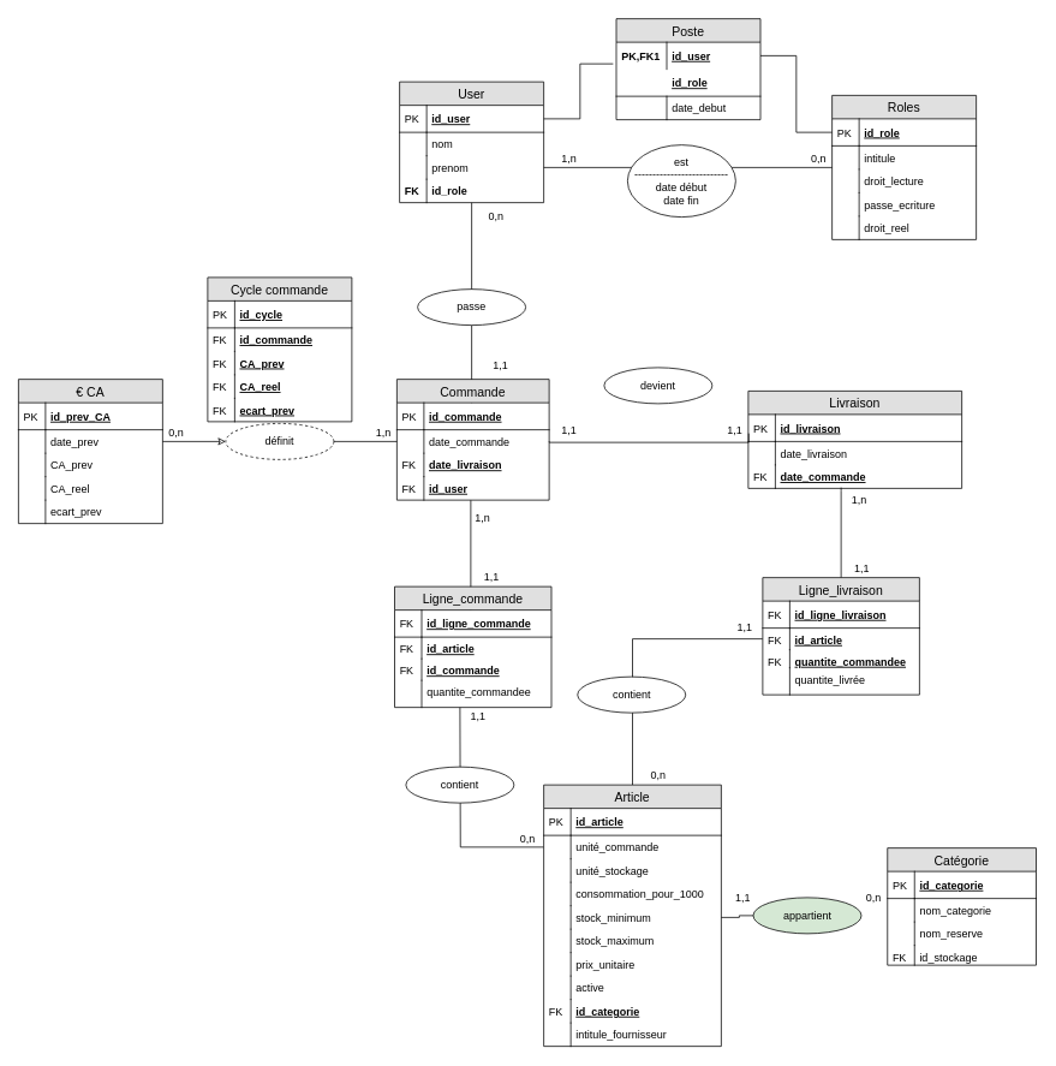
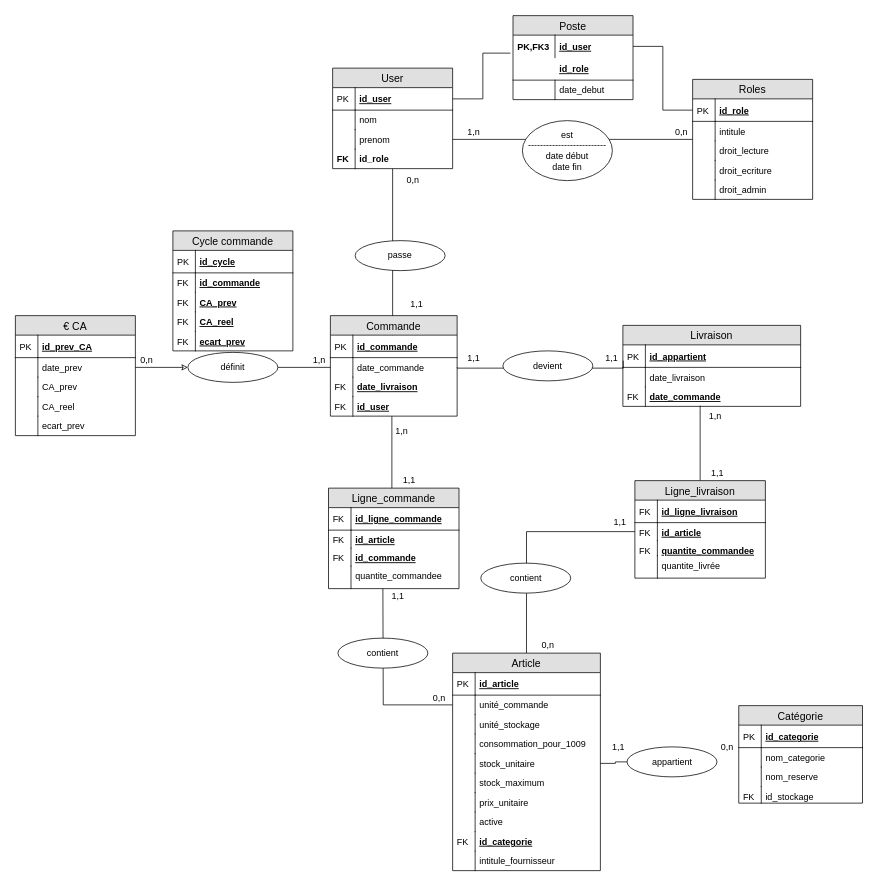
- <mxCell id="78" value="PK,FK1" style="shape=partialRectangle;fontStyle=1;top=0;left=0;bottom=0;fillColor=none;align=left;verticalAlign=middle;spacingLeft=4;spacingRight=4;overflow=hidden;rotatable=0;points=[];portConstraint=eastwest;part=1;fontSize=12;" parent="77" vertex="1" connectable="0"><mxGeometry width="56" height="30" as="geometry" /></mxCell>
+ <mxCell id="78" value="PK,FK3" style="shape=partialRectangle;fontStyle=1;top=0;left=0;bottom=0;fillColor=none;align=left;verticalAlign=middle;spacingLeft=4;spacingRight=4;overflow=hidden;rotatable=0;points=[];portConstraint=eastwest;part=1;fontSize=12;" parent="77" vertex="1" connectable="0"><mxGeometry width="56" height="30" as="geometry" /></mxCell>
- <mxCell id="24" value="passe_ecriture" style="shape=partialRectangle;top=0;left=0;right=0;bottom=0;align=left;verticalAlign=top;fillColor=none;spacingLeft=34;spacingRight=4;overflow=hidden;rotatable=0;points=[[0,0.5],[1,0.5]];portConstraint=eastwest;dropTarget=0;fontSize=12;" parent="17" vertex="1"><mxGeometry y="108" width="160" height="26" as="geometry" /></mxCell>
+ <mxCell id="24" value="droit_ecriture" style="shape=partialRectangle;top=0;left=0;right=0;bottom=0;align=left;verticalAlign=top;fillColor=none;spacingLeft=34;spacingRight=4;overflow=hidden;rotatable=0;points=[[0,0.5],[1,0.5]];portConstraint=eastwest;dropTarget=0;fontSize=12;" parent="17" vertex="1"><mxGeometry y="108" width="160" height="26" as="geometry" /></mxCell>
- <mxCell id="26" value="droit_reel" style="shape=partialRectangle;top=0;left=0;right=0;bottom=0;align=left;verticalAlign=top;fillColor=none;spacingLeft=34;spacingRight=4;overflow=hidden;rotatable=0;points=[[0,0.5],[1,0.5]];portConstraint=eastwest;dropTarget=0;fontSize=12;" parent="17" vertex="1"><mxGeometry y="134" width="160" height="26" as="geometry" /></mxCell>
+ <mxCell id="26" value="droit_admin" style="shape=partialRectangle;top=0;left=0;right=0;bottom=0;align=left;verticalAlign=top;fillColor=none;spacingLeft=34;spacingRight=4;overflow=hidden;rotatable=0;points=[[0,0.5],[1,0.5]];portConstraint=eastwest;dropTarget=0;fontSize=12;" parent="17" vertex="1"><mxGeometry y="134" width="160" height="26" as="geometry" /></mxCell>
- <mxCell id="28" value="passe&lt;br&gt;" style="ellipse;whiteSpace=wrap;html=1;" parent="1" vertex="1"><mxGeometry x="463" y="320" width="120" height="40" as="geometry" /></mxCell>
+ <mxCell id="28" value="passe&lt;br&gt;" style="ellipse;whiteSpace=wrap;html=1;" parent="1" vertex="1"><mxGeometry x="473" y="320" width="120" height="40" as="geometry" /></mxCell>
- <mxCell id="101" value="devient" style="ellipse;whiteSpace=wrap;html=1;" parent="1" vertex="1"><mxGeometry x="670" y="407" width="120" height="40" as="geometry" /></mxCell>
+ <mxCell id="101" value="devient" style="ellipse;whiteSpace=wrap;html=1;" parent="1" vertex="1"><mxGeometry x="670" y="467" width="120" height="40" as="geometry" /></mxCell>
- <mxCell id="94" value="id_livraison" style="shape=partialRectangle;top=0;left=0;right=0;bottom=1;align=left;verticalAlign=middle;fillColor=none;spacingLeft=34;spacingRight=4;overflow=hidden;rotatable=0;points=[[0,0.5],[1,0.5]];portConstraint=eastwest;dropTarget=0;fontStyle=5;fontSize=12;" parent="93" vertex="1"><mxGeometry y="26" width="237" height="30" as="geometry" /></mxCell>
+ <mxCell id="94" value="id_appartient" style="shape=partialRectangle;top=0;left=0;right=0;bottom=1;align=left;verticalAlign=middle;fillColor=none;spacingLeft=34;spacingRight=4;overflow=hidden;rotatable=0;points=[[0,0.5],[1,0.5]];portConstraint=eastwest;dropTarget=0;fontStyle=5;fontSize=12;" parent="93" vertex="1"><mxGeometry y="26" width="237" height="30" as="geometry" /></mxCell>
- <mxCell id="136" value="définit" style="ellipse;whiteSpace=wrap;html=1;dashed=1;" parent="1" vertex="1"><mxGeometry x="250" y="469" width="120" height="40" as="geometry" /></mxCell>
+ <mxCell id="136" value="définit" style="ellipse;whiteSpace=wrap;html=1;" parent="1" vertex="1"><mxGeometry x="250" y="469" width="120" height="40" as="geometry" /></mxCell>
- <mxCell id="60" value="consommation_pour_1000" style="shape=partialRectangle;top=0;left=0;right=0;bottom=0;align=left;verticalAlign=top;fillColor=none;spacingLeft=34;spacingRight=4;overflow=hidden;rotatable=0;points=[[0,0.5],[1,0.5]];portConstraint=eastwest;dropTarget=0;fontSize=12;" parent="53" vertex="1"><mxGeometry y="108" width="197" height="26" as="geometry" /></mxCell>
+ <mxCell id="60" value="consommation_pour_1009" style="shape=partialRectangle;top=0;left=0;right=0;bottom=0;align=left;verticalAlign=top;fillColor=none;spacingLeft=34;spacingRight=4;overflow=hidden;rotatable=0;points=[[0,0.5],[1,0.5]];portConstraint=eastwest;dropTarget=0;fontSize=12;" parent="53" vertex="1"><mxGeometry y="108" width="197" height="26" as="geometry" /></mxCell>
- <mxCell id="119" value="appartient" style="ellipse;whiteSpace=wrap;html=1;fillColor=#d5e8d4;" parent="1" vertex="1"><mxGeometry x="835.5" y="995" width="120" height="40" as="geometry" /></mxCell>
+ <mxCell id="119" value="appartient" style="ellipse;whiteSpace=wrap;html=1;" parent="1" vertex="1"><mxGeometry x="835.5" y="995" width="120" height="40" as="geometry" /></mxCell>
- <mxCell id="62" value="stock_minimum&#10;" style="shape=partialRectangle;top=0;left=0;right=0;bottom=0;align=left;verticalAlign=top;fillColor=none;spacingLeft=34;spacingRight=4;overflow=hidden;rotatable=0;points=[[0,0.5],[1,0.5]];portConstraint=eastwest;dropTarget=0;fontSize=12;" parent="53" vertex="1"><mxGeometry y="134" width="197" height="26" as="geometry" /></mxCell>
+ <mxCell id="62" value="stock_unitaire&#10;" style="shape=partialRectangle;top=0;left=0;right=0;bottom=0;align=left;verticalAlign=top;fillColor=none;spacingLeft=34;spacingRight=4;overflow=hidden;rotatable=0;points=[[0,0.5],[1,0.5]];portConstraint=eastwest;dropTarget=0;fontSize=12;" parent="53" vertex="1"><mxGeometry y="134" width="197" height="26" as="geometry" /></mxCell>
